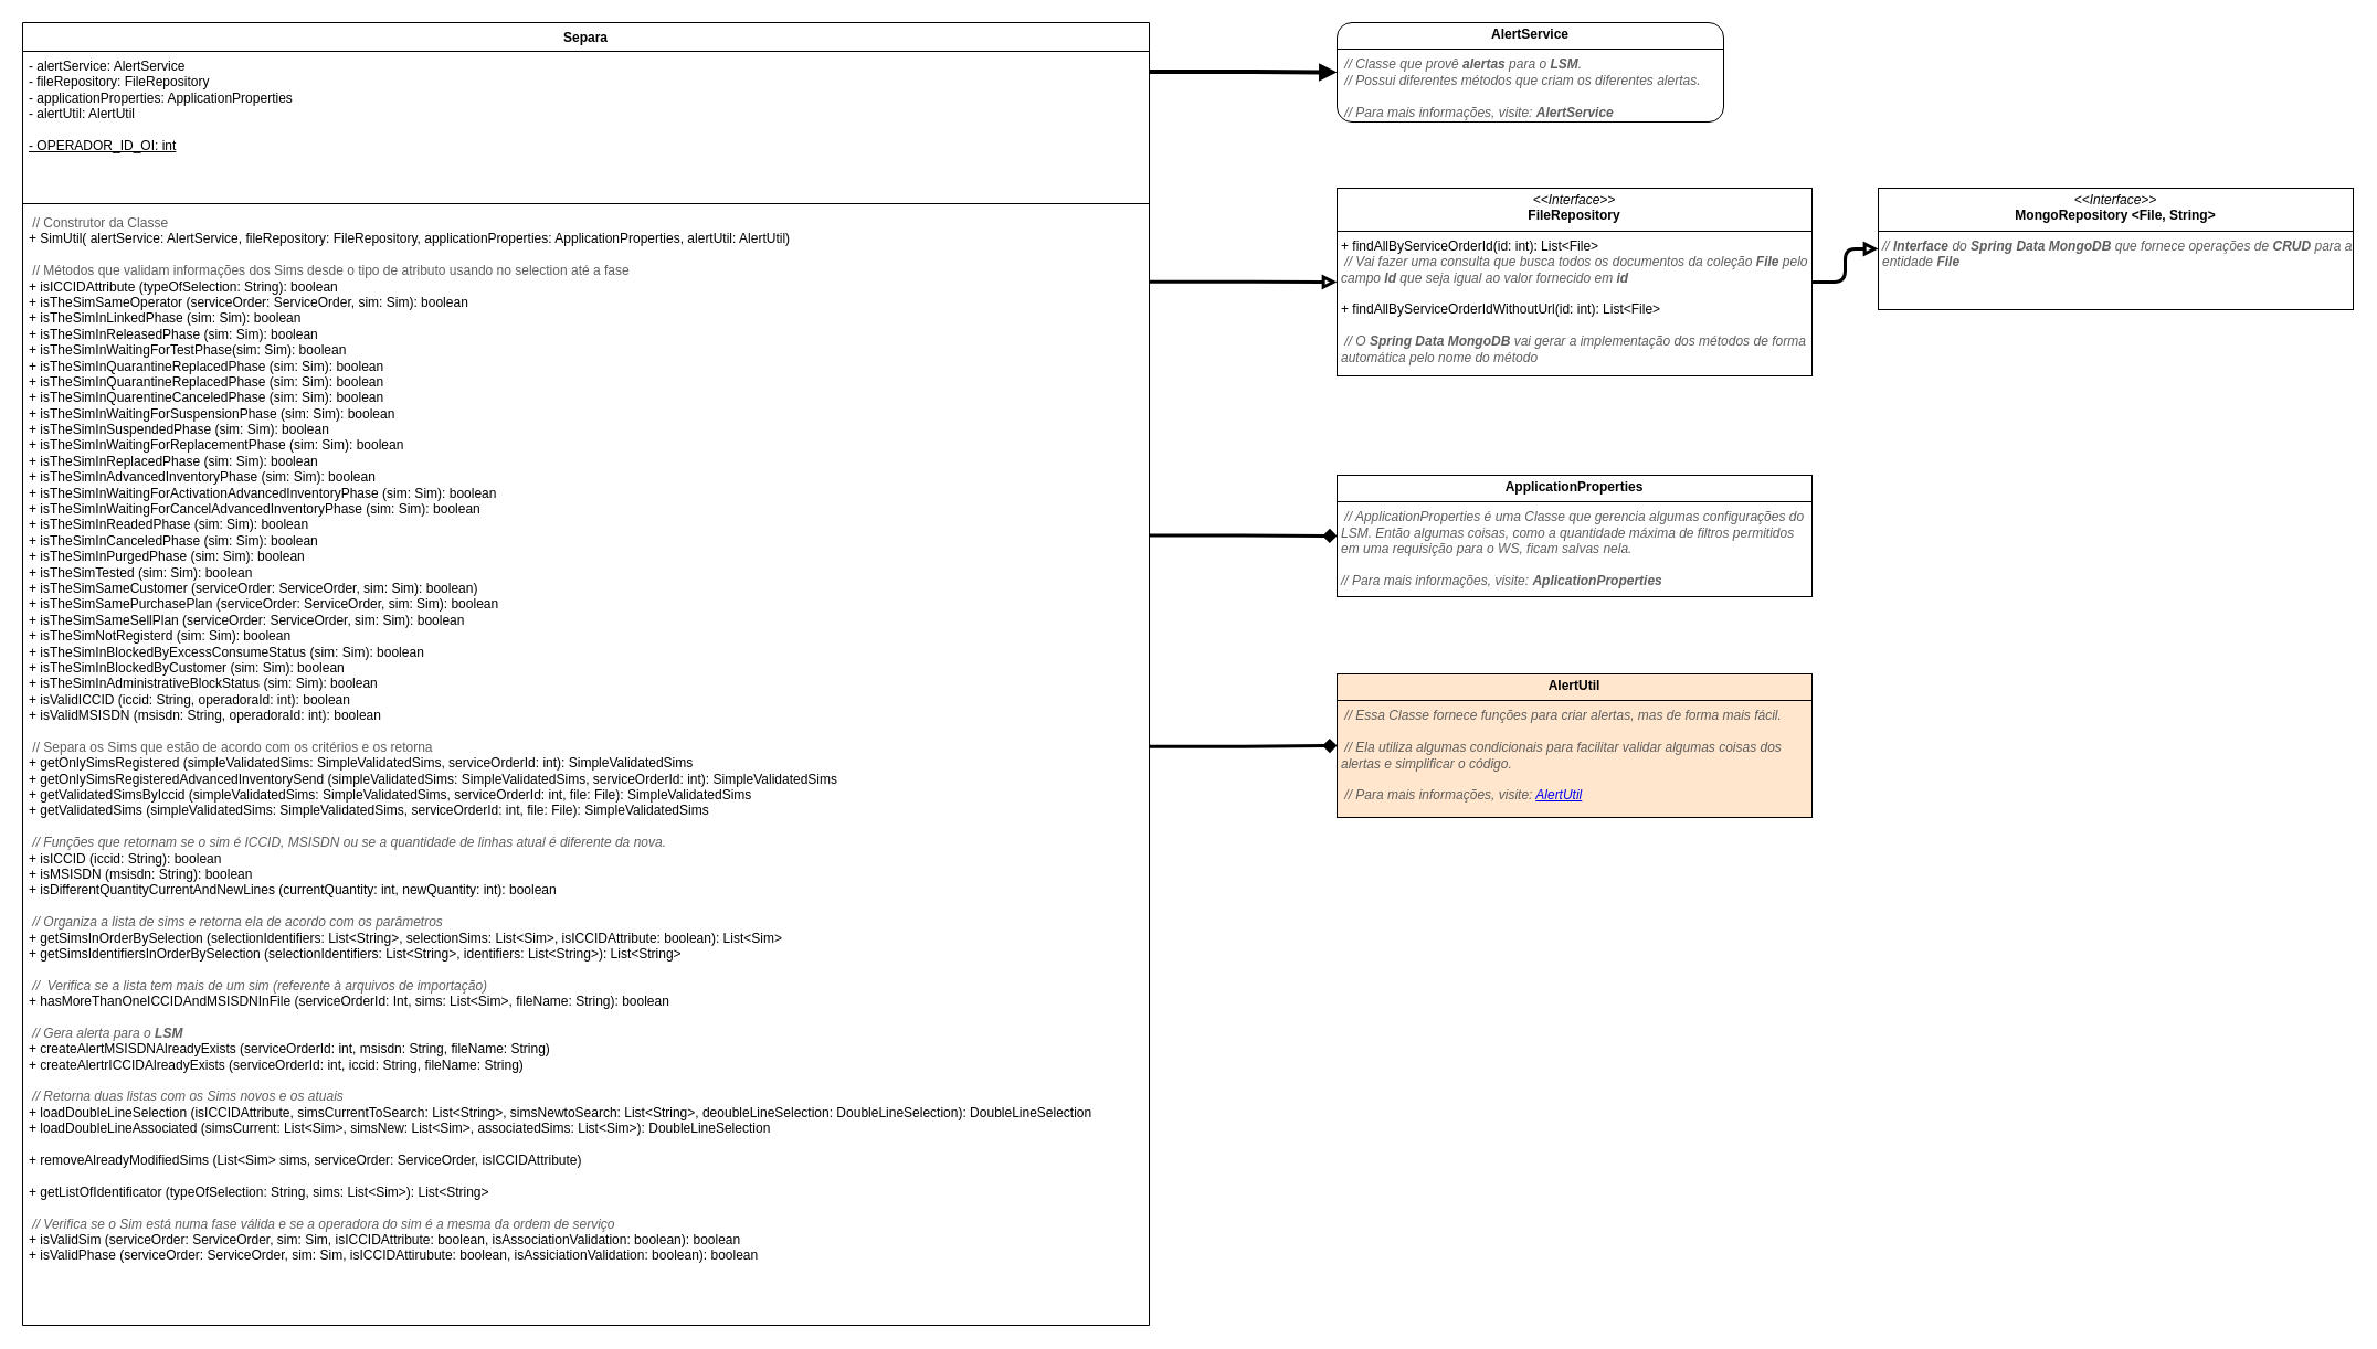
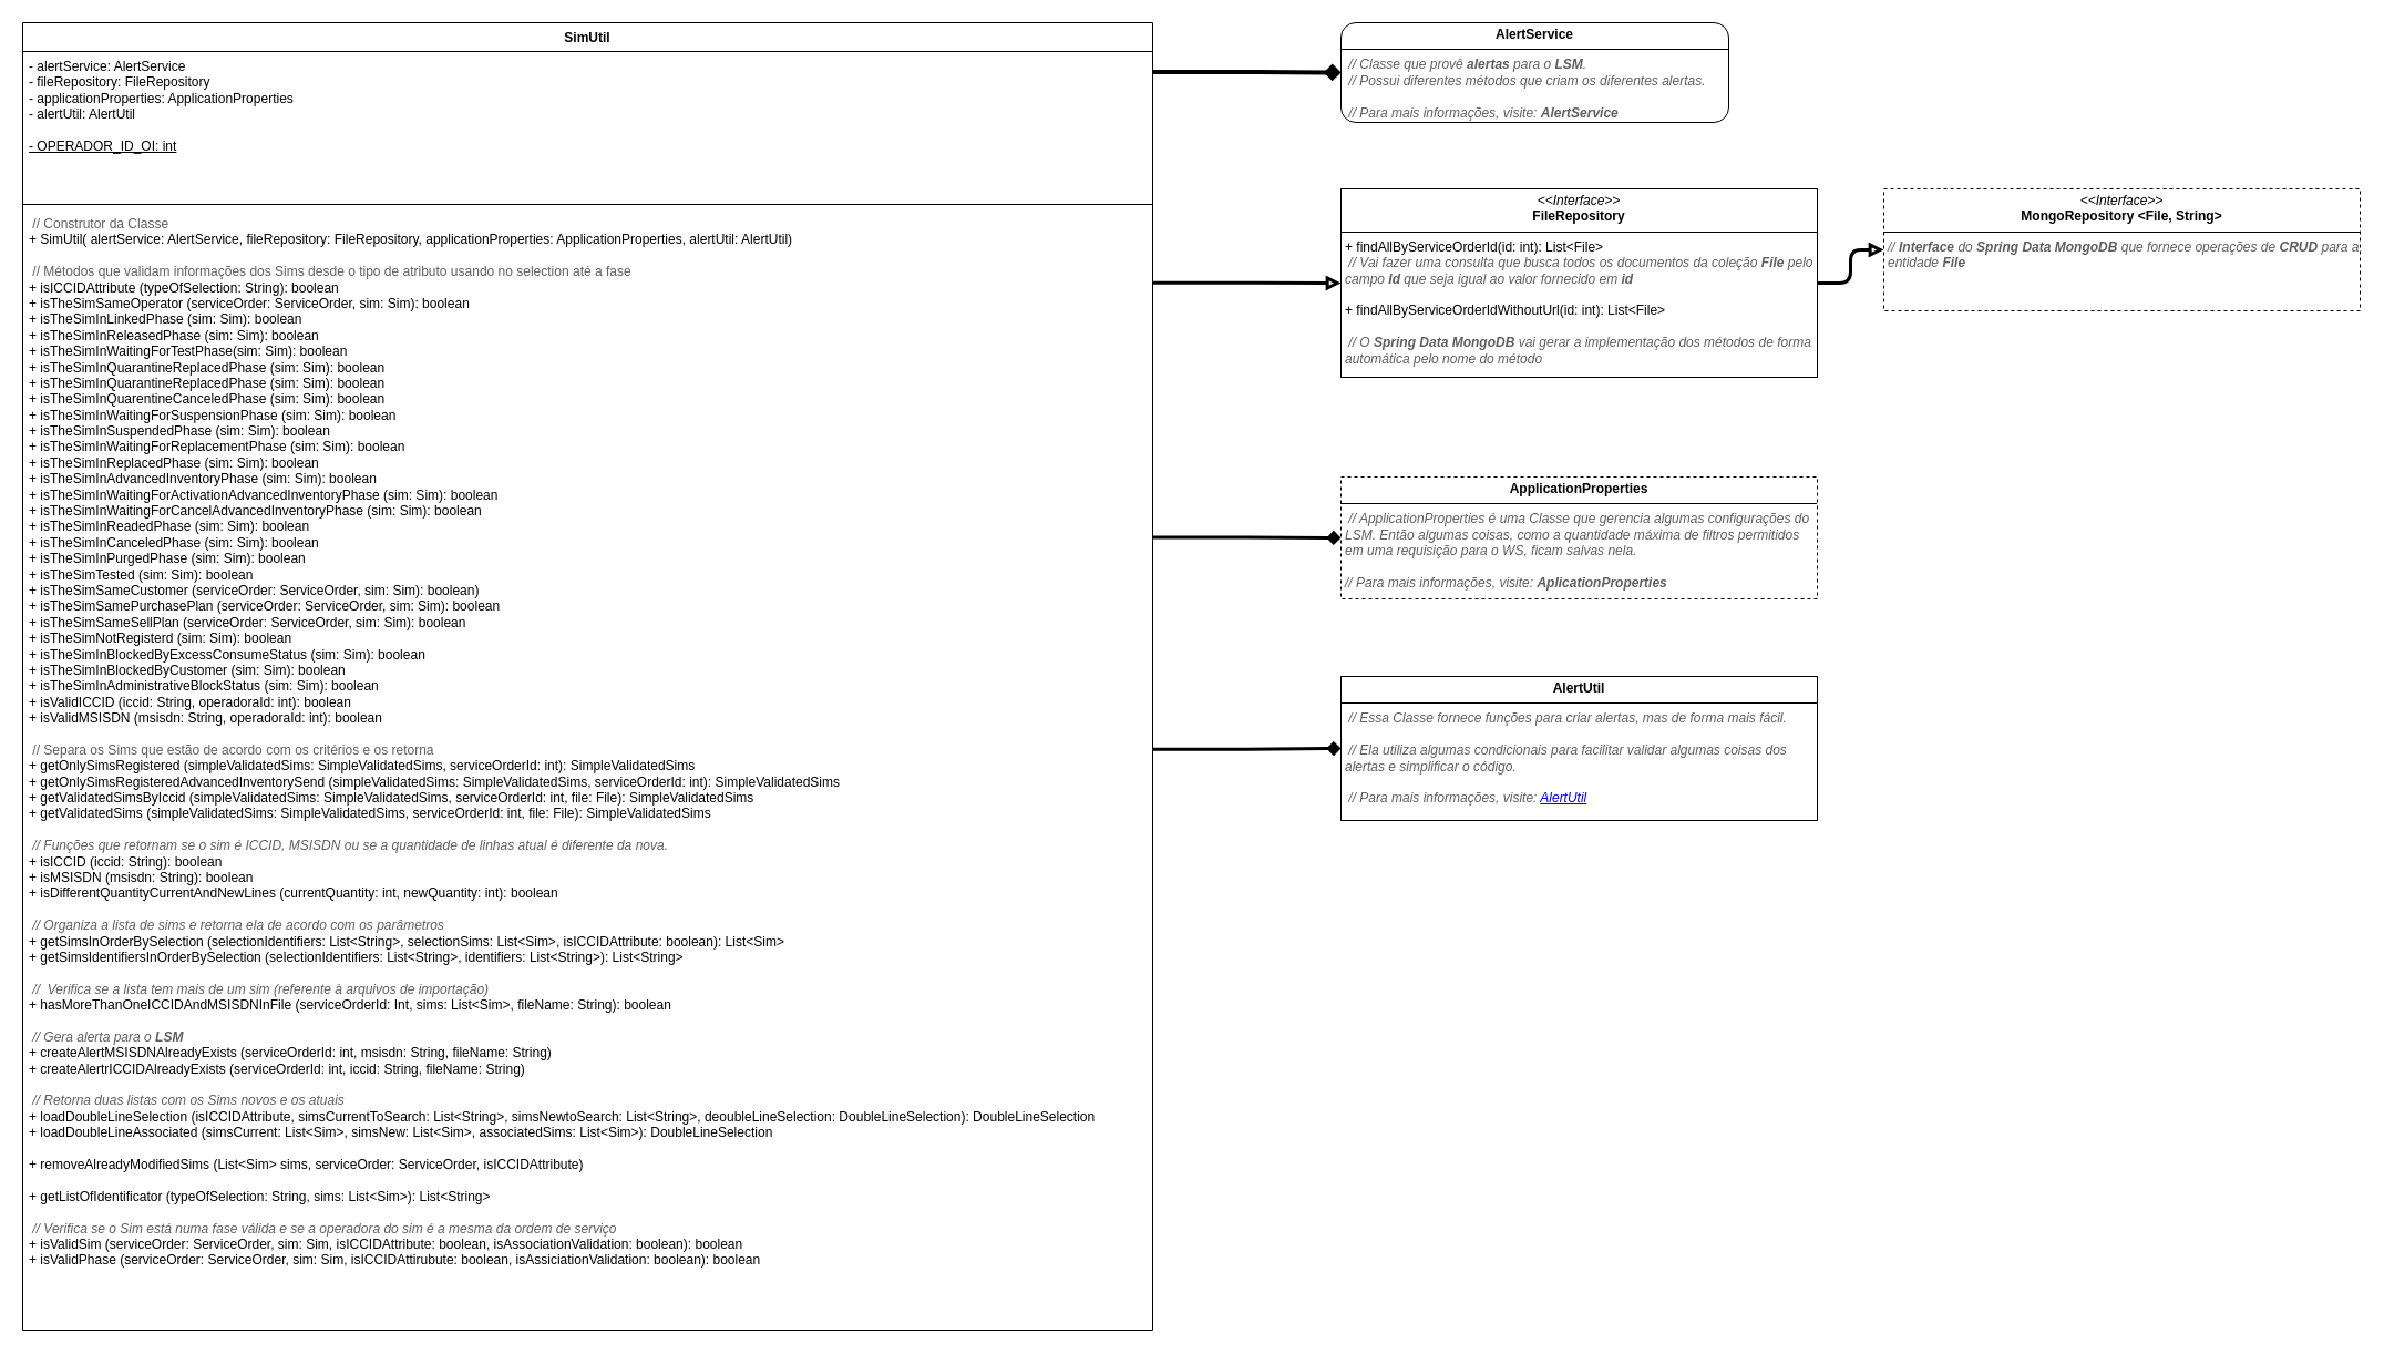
- <mxCell id="10" value="Separa" style="swimlane;fontStyle=1;align=center;verticalAlign=top;childLayout=stackLayout;horizontal=1;startSize=26;horizontalStack=0;resizeParent=1;resizeParentMax=0;resizeLast=0;collapsible=1;marginBottom=0;whiteSpace=wrap;html=1;" parent="1" vertex="1"><mxGeometry x="20" y="20" width="1020" height="1180" as="geometry" /></mxCell>
+ <mxCell id="10" value="SimUtil" style="swimlane;fontStyle=1;align=center;verticalAlign=top;childLayout=stackLayout;horizontal=1;startSize=26;horizontalStack=0;resizeParent=1;resizeParentMax=0;resizeLast=0;collapsible=1;marginBottom=0;whiteSpace=wrap;html=1;" parent="1" vertex="1"><mxGeometry x="20" y="20" width="1020" height="1180" as="geometry" /></mxCell>
- <mxCell id="3" style="edgeStyle=orthogonalEdgeStyle;rounded=1;orthogonalLoop=1;jettySize=auto;html=1;entryX=0;entryY=0.5;entryDx=0;entryDy=0;strokeWidth=4;endArrow=block;endFill=1;curved=0;exitX=1;exitY=0.138;exitDx=0;exitDy=0;exitPerimeter=0;" edge="1" parent="1" source="11" target="2"><mxGeometry relative="1" as="geometry" /></mxCell>
+ <mxCell id="3" style="edgeStyle=orthogonalEdgeStyle;rounded=1;orthogonalLoop=1;jettySize=auto;html=1;entryX=0;entryY=0.5;entryDx=0;entryDy=0;strokeWidth=4;endArrow=diamond;endFill=1;curved=0;exitX=1;exitY=0.138;exitDx=0;exitDy=0;exitPerimeter=0;" edge="1" parent="1" source="11" target="2"><mxGeometry relative="1" as="geometry" /></mxCell>
- <mxCell id="7" value="&lt;p style=&quot;margin:0px;margin-top:4px;text-align:center;&quot;&gt;&lt;i&gt;&amp;lt;&amp;lt;Interface&amp;gt;&amp;gt;&lt;/i&gt;&lt;br&gt;&lt;b&gt;MongoRepository &amp;lt;File, String&amp;gt;&lt;/b&gt;&lt;/p&gt;&lt;hr size=&quot;1&quot; style=&quot;border-style:solid;&quot;&gt;&lt;p style=&quot;margin:0px;margin-left:4px;&quot;&gt;&lt;i&gt;&lt;font color=&quot;#5e5e5e&quot;&gt;//&amp;nbsp;&lt;span style=&quot;font-weight: bold;&quot;&gt;Interface&lt;/span&gt;&amp;nbsp;do&amp;nbsp;&lt;span style=&quot;font-weight: bold;&quot;&gt;Spring Data MongoDB&lt;/span&gt;&amp;nbsp;que fornece operações de&amp;nbsp;&lt;span style=&quot;font-weight: bold;&quot;&gt;CRUD&lt;/span&gt;&amp;nbsp;para a entidade&amp;nbsp;&lt;span style=&quot;font-weight: bold;&quot;&gt;File&lt;/span&gt;&lt;/font&gt;&lt;/i&gt;&lt;/p&gt;" style="verticalAlign=top;align=left;overflow=fill;html=1;whiteSpace=wrap;" vertex="1" parent="1"><mxGeometry x="1700" y="170" width="430" height="110" as="geometry" /></mxCell>
+ <mxCell id="7" value="&lt;p style=&quot;margin:0px;margin-top:4px;text-align:center;&quot;&gt;&lt;i&gt;&amp;lt;&amp;lt;Interface&amp;gt;&amp;gt;&lt;/i&gt;&lt;br&gt;&lt;b&gt;MongoRepository &amp;lt;File, String&amp;gt;&lt;/b&gt;&lt;/p&gt;&lt;hr size=&quot;1&quot; style=&quot;border-style:solid;&quot;&gt;&lt;p style=&quot;margin:0px;margin-left:4px;&quot;&gt;&lt;i&gt;&lt;font color=&quot;#5e5e5e&quot;&gt;//&amp;nbsp;&lt;span style=&quot;font-weight: bold;&quot;&gt;Interface&lt;/span&gt;&amp;nbsp;do&amp;nbsp;&lt;span style=&quot;font-weight: bold;&quot;&gt;Spring Data MongoDB&lt;/span&gt;&amp;nbsp;que fornece operações de&amp;nbsp;&lt;span style=&quot;font-weight: bold;&quot;&gt;CRUD&lt;/span&gt;&amp;nbsp;para a entidade&amp;nbsp;&lt;span style=&quot;font-weight: bold;&quot;&gt;File&lt;/span&gt;&lt;/font&gt;&lt;/i&gt;&lt;/p&gt;" style="verticalAlign=top;align=left;overflow=fill;html=1;whiteSpace=wrap;dashed=1;" vertex="1" parent="1"><mxGeometry x="1700" y="170" width="430" height="110" as="geometry" /></mxCell>
- <mxCell id="8" value="&lt;p style=&quot;margin:0px;margin-top:4px;text-align:center;&quot;&gt;&lt;b&gt;ApplicationProperties&lt;/b&gt;&lt;/p&gt;&lt;hr size=&quot;1&quot; style=&quot;border-style:solid;&quot;&gt;&lt;p style=&quot;margin:0px;margin-left:4px;&quot;&gt;&lt;font color=&quot;#5e5e5e&quot;&gt;&lt;i&gt;&amp;nbsp;// ApplicationProperties é uma Classe que gerencia algumas configurações do LSM. Então algumas coisas, como a quantidade máxima de filtros permitidos em uma requisição para o WS, ficam salvas nela.&lt;/i&gt;&lt;/font&gt;&lt;/p&gt;&lt;p style=&quot;margin:0px;margin-left:4px;&quot;&gt;&lt;font color=&quot;#5e5e5e&quot;&gt;&lt;i&gt;&lt;br&gt;&lt;/i&gt;&lt;/font&gt;&lt;/p&gt;&lt;p style=&quot;margin:0px;margin-left:4px;&quot;&gt;&lt;font color=&quot;#5e5e5e&quot;&gt;&lt;i&gt;// Para mais informações, visite: &lt;b&gt;AplicationProperties&lt;/b&gt;&lt;/i&gt;&lt;/font&gt;&lt;/p&gt;" style="verticalAlign=top;align=left;overflow=fill;html=1;whiteSpace=wrap;" vertex="1" parent="1"><mxGeometry x="1210" y="430" width="430" height="110" as="geometry" /></mxCell>
+ <mxCell id="8" value="&lt;p style=&quot;margin:0px;margin-top:4px;text-align:center;&quot;&gt;&lt;b&gt;ApplicationProperties&lt;/b&gt;&lt;/p&gt;&lt;hr size=&quot;1&quot; style=&quot;border-style:solid;&quot;&gt;&lt;p style=&quot;margin:0px;margin-left:4px;&quot;&gt;&lt;font color=&quot;#5e5e5e&quot;&gt;&lt;i&gt;&amp;nbsp;// ApplicationProperties é uma Classe que gerencia algumas configurações do LSM. Então algumas coisas, como a quantidade máxima de filtros permitidos em uma requisição para o WS, ficam salvas nela.&lt;/i&gt;&lt;/font&gt;&lt;/p&gt;&lt;p style=&quot;margin:0px;margin-left:4px;&quot;&gt;&lt;font color=&quot;#5e5e5e&quot;&gt;&lt;i&gt;&lt;br&gt;&lt;/i&gt;&lt;/font&gt;&lt;/p&gt;&lt;p style=&quot;margin:0px;margin-left:4px;&quot;&gt;&lt;font color=&quot;#5e5e5e&quot;&gt;&lt;i&gt;// Para mais informações, visite: &lt;b&gt;AplicationProperties&lt;/b&gt;&lt;/i&gt;&lt;/font&gt;&lt;/p&gt;" style="verticalAlign=top;align=left;overflow=fill;html=1;whiteSpace=wrap;dashed=1;" vertex="1" parent="1"><mxGeometry x="1210" y="430" width="430" height="110" as="geometry" /></mxCell>
- <mxCell id="15" value="&lt;p style=&quot;margin:0px;margin-top:4px;text-align:center;&quot;&gt;&lt;b&gt;AlertUtil&lt;/b&gt;&lt;/p&gt;&lt;hr size=&quot;1&quot; style=&quot;border-style:solid;&quot;&gt;&lt;p style=&quot;margin:0px;margin-left:4px;&quot;&gt;&lt;font color=&quot;#5e5e5e&quot;&gt;&amp;nbsp;&lt;i&gt;// Essa Classe fornece funções para criar alertas, mas de forma mais fácil.&lt;/i&gt;&lt;/font&gt;&lt;/p&gt;&lt;p style=&quot;margin:0px;margin-left:4px;&quot;&gt;&lt;i&gt;&lt;font color=&quot;#5e5e5e&quot;&gt;&lt;br&gt;&lt;/font&gt;&lt;/i&gt;&lt;/p&gt;&lt;p style=&quot;margin:0px;margin-left:4px;&quot;&gt;&lt;i&gt;&lt;font color=&quot;#5e5e5e&quot;&gt;&amp;nbsp;// Ela utiliza algumas condicionais para facilitar validar algumas coisas dos alertas e simplificar o código.&lt;/font&gt;&lt;/i&gt;&lt;/p&gt;&lt;p style=&quot;margin:0px;margin-left:4px;&quot;&gt;&lt;i&gt;&lt;font color=&quot;#5e5e5e&quot;&gt;&lt;br&gt;&lt;/font&gt;&lt;/i&gt;&lt;/p&gt;&lt;p style=&quot;margin:0px;margin-left:4px;&quot;&gt;&lt;i&gt;&lt;font color=&quot;#5e5e5e&quot;&gt;&amp;nbsp;// Para mais informações, visite: &lt;a href=&quot;https://app.diagrams.net/#HGiovanniMendesC%2Fdiagrama-classes-LSM%2Fmain%2FAlertUtil.drawio#%7B%22pageId%22%3A%22fKPe8ztSodnws2ul9CdE%22%7D&quot;&gt;AlertUtil&lt;/a&gt;&lt;/font&gt;&lt;/i&gt;&lt;/p&gt;" style="verticalAlign=top;align=left;overflow=fill;html=1;whiteSpace=wrap;fillColor=#ffe6cc;" vertex="1" parent="1"><mxGeometry x="1210" y="610" width="430" height="130" as="geometry" /></mxCell>
+ <mxCell id="15" value="&lt;p style=&quot;margin:0px;margin-top:4px;text-align:center;&quot;&gt;&lt;b&gt;AlertUtil&lt;/b&gt;&lt;/p&gt;&lt;hr size=&quot;1&quot; style=&quot;border-style:solid;&quot;&gt;&lt;p style=&quot;margin:0px;margin-left:4px;&quot;&gt;&lt;font color=&quot;#5e5e5e&quot;&gt;&amp;nbsp;&lt;i&gt;// Essa Classe fornece funções para criar alertas, mas de forma mais fácil.&lt;/i&gt;&lt;/font&gt;&lt;/p&gt;&lt;p style=&quot;margin:0px;margin-left:4px;&quot;&gt;&lt;i&gt;&lt;font color=&quot;#5e5e5e&quot;&gt;&lt;br&gt;&lt;/font&gt;&lt;/i&gt;&lt;/p&gt;&lt;p style=&quot;margin:0px;margin-left:4px;&quot;&gt;&lt;i&gt;&lt;font color=&quot;#5e5e5e&quot;&gt;&amp;nbsp;// Ela utiliza algumas condicionais para facilitar validar algumas coisas dos alertas e simplificar o código.&lt;/font&gt;&lt;/i&gt;&lt;/p&gt;&lt;p style=&quot;margin:0px;margin-left:4px;&quot;&gt;&lt;i&gt;&lt;font color=&quot;#5e5e5e&quot;&gt;&lt;br&gt;&lt;/font&gt;&lt;/i&gt;&lt;/p&gt;&lt;p style=&quot;margin:0px;margin-left:4px;&quot;&gt;&lt;i&gt;&lt;font color=&quot;#5e5e5e&quot;&gt;&amp;nbsp;// Para mais informações, visite: &lt;a href=&quot;https://app.diagrams.net/#HGiovanniMendesC%2Fdiagrama-classes-LSM%2Fmain%2FAlertUtil.drawio#%7B%22pageId%22%3A%22fKPe8ztSodnws2ul9CdE%22%7D&quot;&gt;AlertUtil&lt;/a&gt;&lt;/font&gt;&lt;/i&gt;&lt;/p&gt;" style="verticalAlign=top;align=left;overflow=fill;html=1;whiteSpace=wrap;" vertex="1" parent="1"><mxGeometry x="1210" y="610" width="430" height="130" as="geometry" /></mxCell>
